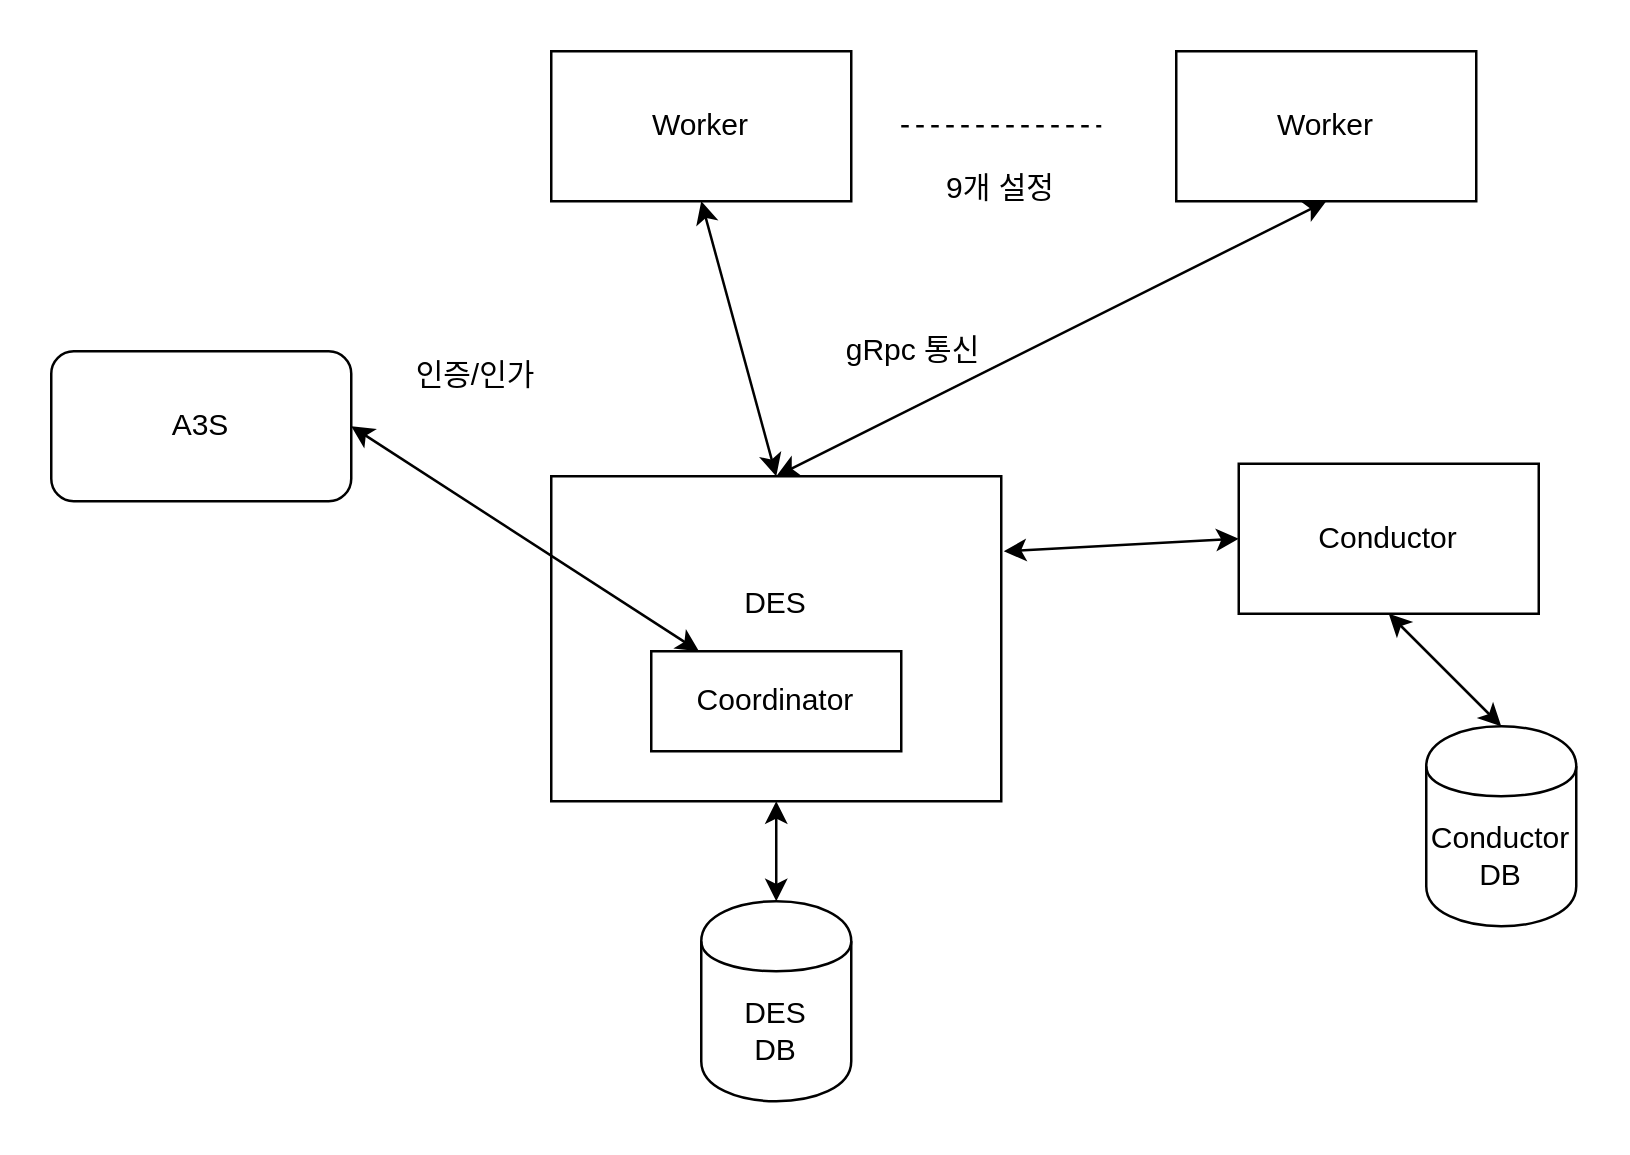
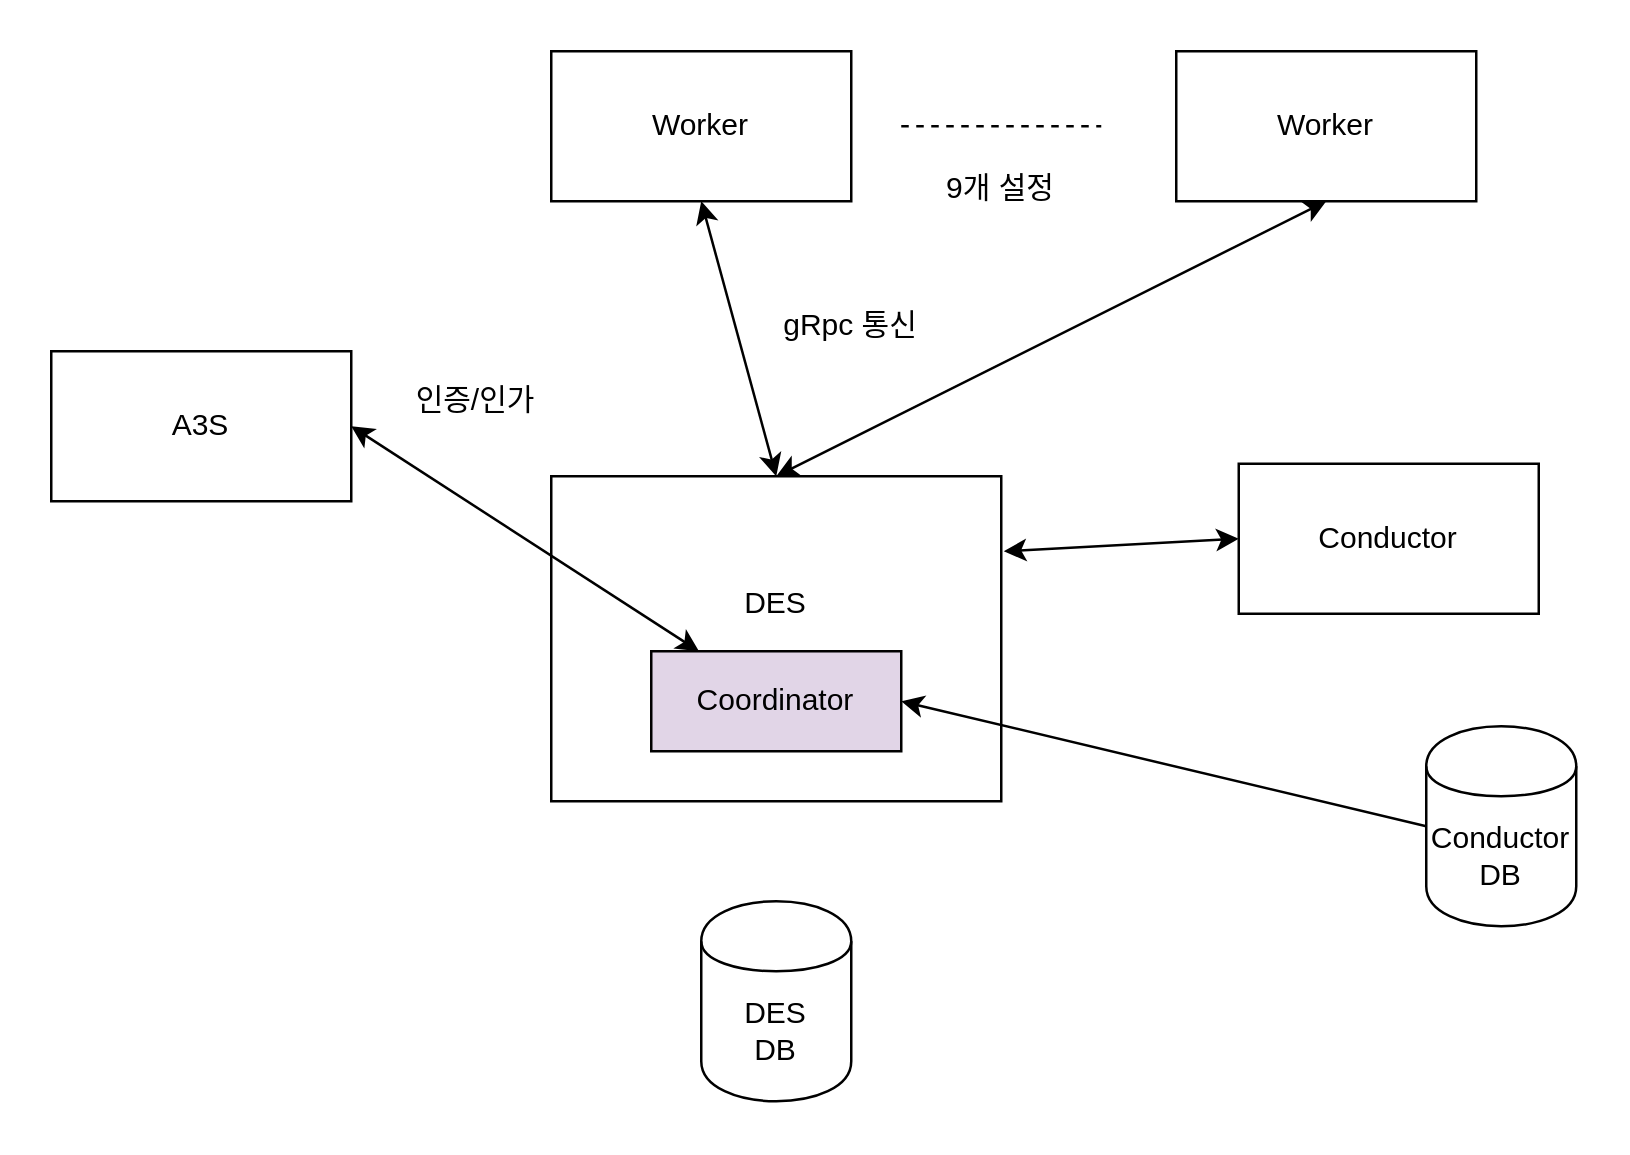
- <mxCell id="14" value="gRpc 통신" style="text;html=1;strokeColor=none;fillColor=none;align=center;verticalAlign=middle;whiteSpace=wrap;rounded=0;" vertex="1" parent="1"><mxGeometry x="325" y="130" width="80" height="20" as="geometry" /></mxCell>
+ <mxCell id="14" value="gRpc 통신" style="text;html=1;strokeColor=none;fillColor=none;align=center;verticalAlign=middle;whiteSpace=wrap;rounded=0;" vertex="1" parent="1"><mxGeometry x="300" y="120" width="80" height="20" as="geometry" /></mxCell>
- <mxCell id="18" value="인증/인가" style="text;html=1;strokeColor=none;fillColor=none;align=center;verticalAlign=middle;whiteSpace=wrap;rounded=0;" vertex="1" parent="1"><mxGeometry x="160" y="140" width="60" height="20" as="geometry" /></mxCell>
+ <mxCell id="18" value="인증/인가" style="text;html=1;strokeColor=none;fillColor=none;align=center;verticalAlign=middle;whiteSpace=wrap;rounded=0;" vertex="1" parent="1"><mxGeometry x="160" y="150" width="60" height="20" as="geometry" /></mxCell>
- <mxCell id="3" value="A3S" style="whiteSpace=wrap;html=1;rounded=1;" vertex="1" parent="1"><mxGeometry x="20" y="140" width="120" height="60" as="geometry" /></mxCell>
+ <mxCell id="3" value="A3S" style="rounded=0;whiteSpace=wrap;html=1;" vertex="1" parent="1"><mxGeometry x="20" y="140" width="120" height="60" as="geometry" /></mxCell>
- <mxCell id="12" value="" style="endArrow=classic;startArrow=classic;html=1;entryX=0.5;entryY=1;entryDx=0;entryDy=0;exitX=0.5;exitY=0;exitDx=0;exitDy=0;" edge="1" parent="1" source="6" target="5"><mxGeometry width="50" height="50" relative="1" as="geometry"><mxPoint x="690" y="290" as="sourcePoint" /><mxPoint x="740" y="240" as="targetPoint" /></mxGeometry></mxCell>
- <mxCell id="10" value="Coordinator" style="rounded=0;whiteSpace=wrap;html=1;" vertex="1" parent="1"><mxGeometry x="260" y="260" width="100" height="40" as="geometry" /></mxCell>
+ <mxCell id="10" value="Coordinator" style="rounded=0;whiteSpace=wrap;html=1;fillColor=#e1d5e7;" vertex="1" parent="1"><mxGeometry x="260" y="260" width="100" height="40" as="geometry" /></mxCell>
+ <mxCell id="11" value="" style="endArrow=classic;html=1;exitX=0;exitY=0.5;exitDx=0;exitDy=0;entryX=1;entryY=0.5;entryDx=0;entryDy=0;" edge="1" parent="1" source="6" target="10"><mxGeometry width="50" height="50" relative="1" as="geometry"><mxPoint x="510" y="480" as="sourcePoint" /><mxPoint x="560" y="430" as="targetPoint" /></mxGeometry></mxCell>
- <mxCell id="20" value="" style="endArrow=classic;startArrow=classic;html=1;entryX=0.5;entryY=1;entryDx=0;entryDy=0;exitX=0.5;exitY=0;exitDx=0;exitDy=0;" edge="1" parent="1" source="2" target="4"><mxGeometry width="50" height="50" relative="1" as="geometry"><mxPoint x="260" y="380" as="sourcePoint" /><mxPoint x="310" y="330" as="targetPoint" /></mxGeometry></mxCell>
